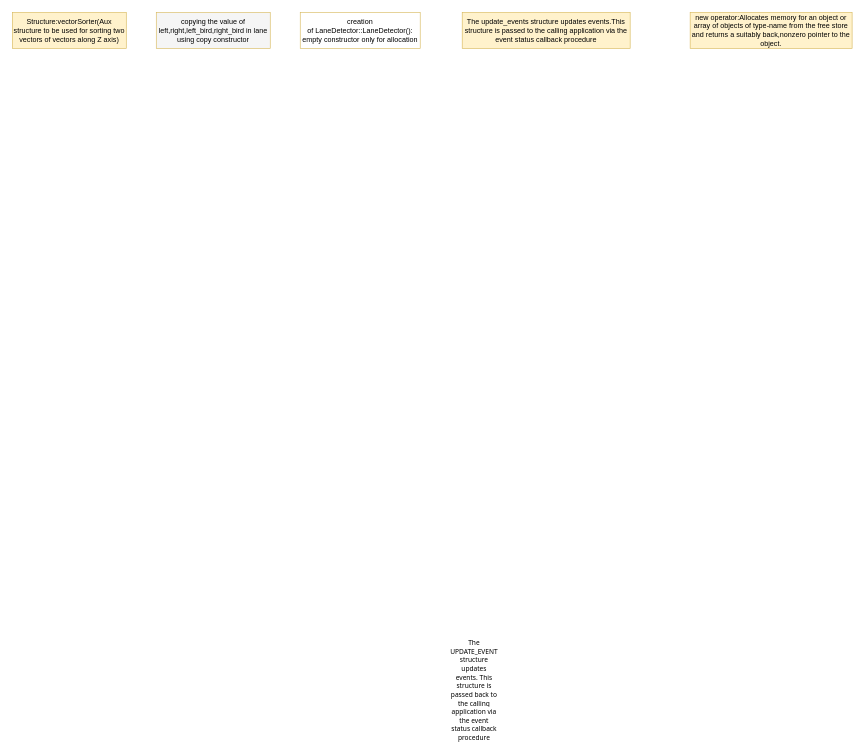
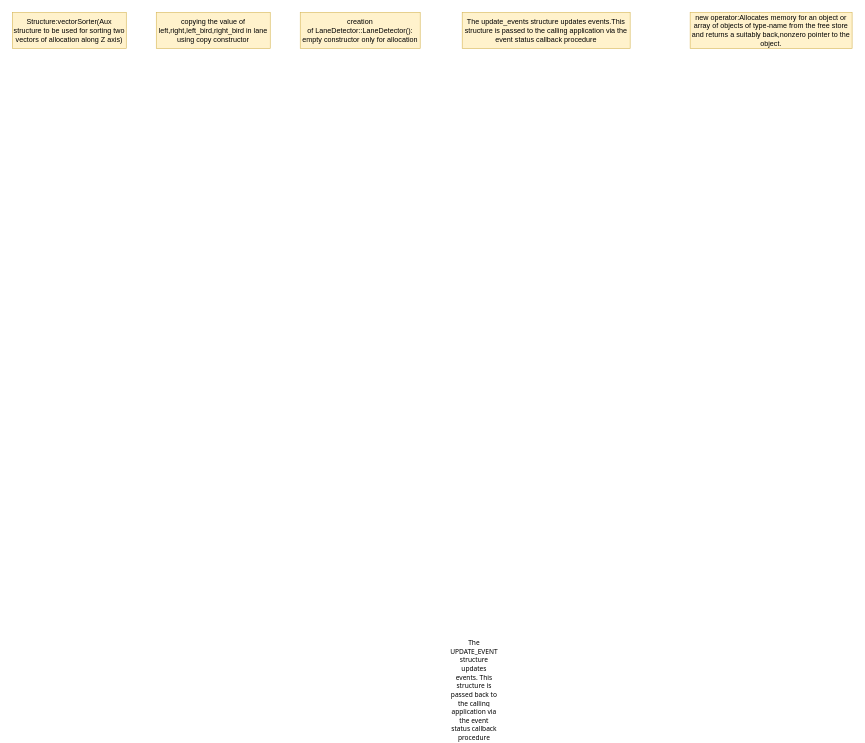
- <mxCell id="2" value="Structure:vectorSorter(Aux structure to be used for sorting two vectors of vectors along Z axis)" style="rounded=0;whiteSpace=wrap;html=1;fillColor=#fff2cc;strokeColor=#d6b656;" parent="1" vertex="1"><mxGeometry x="20" y="20" width="190" height="60" as="geometry" /></mxCell>
+ <mxCell id="2" value="Structure:vectorSorter(Aux structure to be used for sorting two vectors of allocation along Z axis)" style="rounded=0;whiteSpace=wrap;html=1;fillColor=#fff2cc;strokeColor=#d6b656;" parent="1" vertex="1"><mxGeometry x="20" y="20" width="190" height="60" as="geometry" /></mxCell>
- <mxCell id="3" value="copying the value of left,right,left_bird,right_bird in lane using copy constructor" style="rounded=0;whiteSpace=wrap;html=1;fillColor=#f5f5f5;strokeColor=#d6b656;" parent="1" vertex="1"><mxGeometry x="260" y="20" width="190" height="60" as="geometry" /></mxCell>
+ <mxCell id="3" value="copying the value of left,right,left_bird,right_bird in lane using copy constructor" style="rounded=0;whiteSpace=wrap;html=1;fillColor=#fff2cc;strokeColor=#d6b656;" parent="1" vertex="1"><mxGeometry x="260" y="20" width="190" height="60" as="geometry" /></mxCell>
- <mxCell id="4" value="creation of&amp;nbsp;LaneDetector::LaneDetector(): empty constructor only for allocation" style="rounded=0;whiteSpace=wrap;html=1;fillColor=#ffffff;strokeColor=#d6b656;" parent="1" vertex="1"><mxGeometry x="500" y="20" width="200" height="60" as="geometry" /></mxCell>
+ <mxCell id="4" value="creation of&amp;nbsp;LaneDetector::LaneDetector(): empty constructor only for allocation" style="rounded=0;whiteSpace=wrap;html=1;fillColor=#fff2cc;strokeColor=#d6b656;" parent="1" vertex="1"><mxGeometry x="500" y="20" width="200" height="60" as="geometry" /></mxCell>
